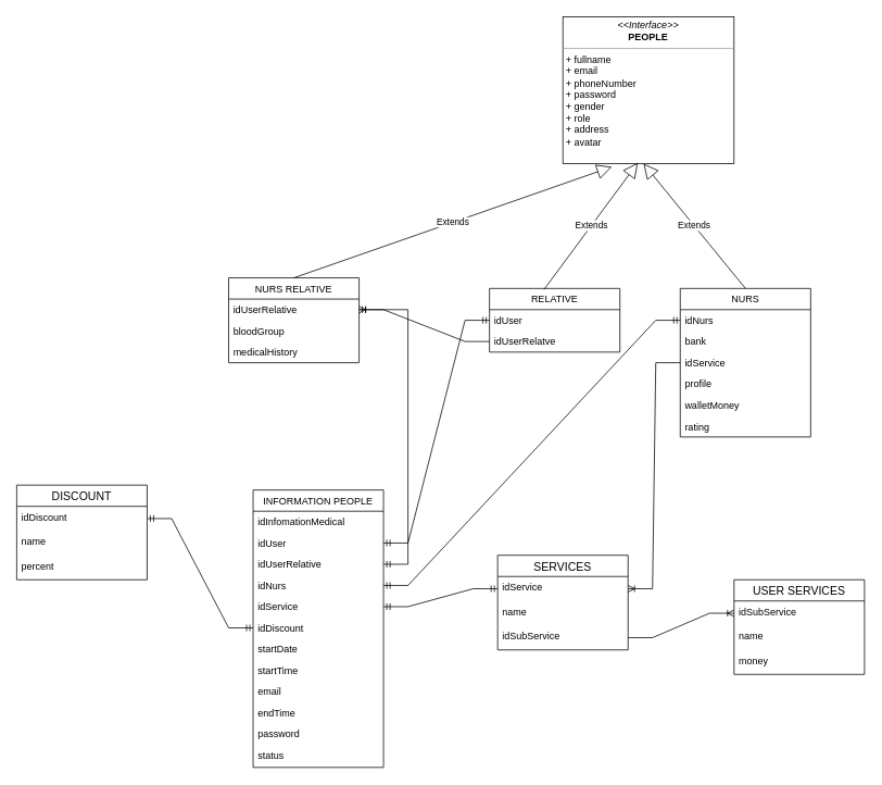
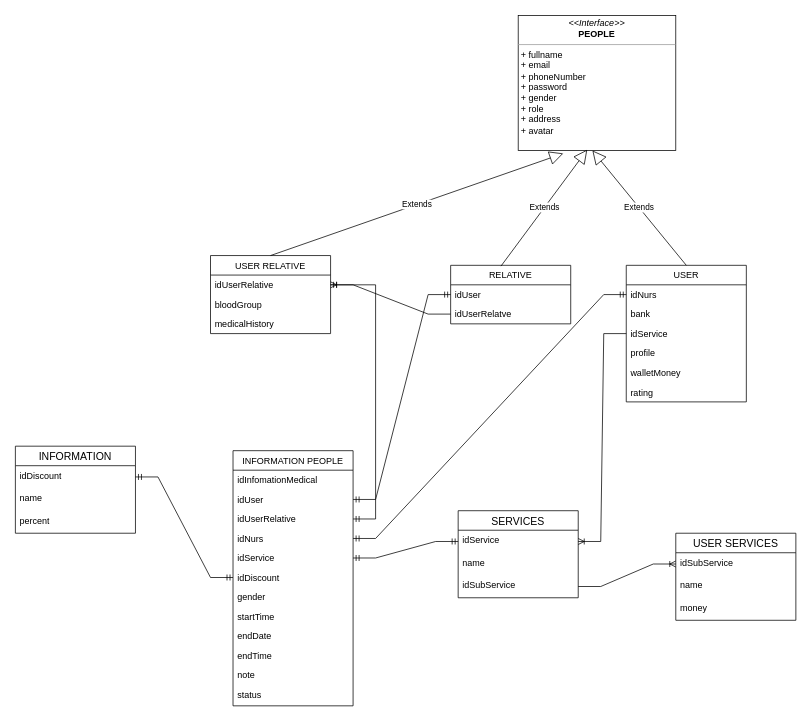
- <mxCell id="19" value="NURS RELATIVE" style="swimlane;fontStyle=0;align=center;verticalAlign=top;childLayout=stackLayout;horizontal=1;startSize=26;horizontalStack=0;resizeParent=1;resizeLast=0;collapsible=1;marginBottom=0;rounded=0;shadow=0;strokeWidth=1;" parent="1" vertex="1"><mxGeometry x="280" y="340" width="160" height="104" as="geometry"><mxRectangle x="130" y="380" width="160" height="26" as="alternateBounds" /></mxGeometry></mxCell>
+ <mxCell id="19" value="USER RELATIVE" style="swimlane;fontStyle=0;align=center;verticalAlign=top;childLayout=stackLayout;horizontal=1;startSize=26;horizontalStack=0;resizeParent=1;resizeLast=0;collapsible=1;marginBottom=0;rounded=0;shadow=0;strokeWidth=1;" parent="1" vertex="1"><mxGeometry x="280" y="340" width="160" height="104" as="geometry"><mxRectangle x="130" y="380" width="160" height="26" as="alternateBounds" /></mxGeometry></mxCell>
- <mxCell id="5" value="NURS" style="swimlane;fontStyle=0;align=center;verticalAlign=top;childLayout=stackLayout;horizontal=1;startSize=26;horizontalStack=0;resizeParent=1;resizeLast=0;collapsible=1;marginBottom=0;rounded=0;shadow=0;strokeWidth=1;" parent="1" vertex="1"><mxGeometry x="834" y="353" width="160" height="182" as="geometry"><mxRectangle x="414" y="360" width="170" height="26" as="alternateBounds" /></mxGeometry></mxCell>
+ <mxCell id="5" value="USER" style="swimlane;fontStyle=0;align=center;verticalAlign=top;childLayout=stackLayout;horizontal=1;startSize=26;horizontalStack=0;resizeParent=1;resizeLast=0;collapsible=1;marginBottom=0;rounded=0;shadow=0;strokeWidth=1;" parent="1" vertex="1"><mxGeometry x="834" y="353" width="160" height="182" as="geometry"><mxRectangle x="414" y="360" width="170" height="26" as="alternateBounds" /></mxGeometry></mxCell>
- <mxCell id="35" value="DISCOUNT" style="swimlane;fontStyle=0;childLayout=stackLayout;horizontal=1;startSize=26;horizontalStack=0;resizeParent=1;resizeParentMax=0;resizeLast=0;collapsible=1;marginBottom=0;align=center;fontSize=14;" vertex="1" parent="1"><mxGeometry x="20" y="594" width="160" height="116" as="geometry" /></mxCell>
+ <mxCell id="35" value="INFORMATION" style="swimlane;fontStyle=0;childLayout=stackLayout;horizontal=1;startSize=26;horizontalStack=0;resizeParent=1;resizeParentMax=0;resizeLast=0;collapsible=1;marginBottom=0;align=center;fontSize=14;" vertex="1" parent="1"><mxGeometry x="20" y="594" width="160" height="116" as="geometry" /></mxCell>
- <mxCell id="46" value="startDate" style="text;align=left;verticalAlign=top;spacingLeft=4;spacingRight=4;overflow=hidden;rotatable=0;points=[[0,0.5],[1,0.5]];portConstraint=eastwest;" vertex="1" parent="39"><mxGeometry y="182" width="160" height="26" as="geometry" /></mxCell>
+ <mxCell id="46" value="gender" style="text;align=left;verticalAlign=top;spacingLeft=4;spacingRight=4;overflow=hidden;rotatable=0;points=[[0,0.5],[1,0.5]];portConstraint=eastwest;" vertex="1" parent="39"><mxGeometry y="182" width="160" height="26" as="geometry" /></mxCell>
- <mxCell id="48" value="email" style="text;align=left;verticalAlign=top;spacingLeft=4;spacingRight=4;overflow=hidden;rotatable=0;points=[[0,0.5],[1,0.5]];portConstraint=eastwest;" vertex="1" parent="39"><mxGeometry y="234" width="160" height="26" as="geometry" /></mxCell>
+ <mxCell id="48" value="endDate" style="text;align=left;verticalAlign=top;spacingLeft=4;spacingRight=4;overflow=hidden;rotatable=0;points=[[0,0.5],[1,0.5]];portConstraint=eastwest;" vertex="1" parent="39"><mxGeometry y="234" width="160" height="26" as="geometry" /></mxCell>
- <mxCell id="50" value="password" style="text;align=left;verticalAlign=top;spacingLeft=4;spacingRight=4;overflow=hidden;rotatable=0;points=[[0,0.5],[1,0.5]];portConstraint=eastwest;" vertex="1" parent="39"><mxGeometry y="286" width="160" height="26" as="geometry" /></mxCell>
+ <mxCell id="50" value="note" style="text;align=left;verticalAlign=top;spacingLeft=4;spacingRight=4;overflow=hidden;rotatable=0;points=[[0,0.5],[1,0.5]];portConstraint=eastwest;" vertex="1" parent="39"><mxGeometry y="286" width="160" height="26" as="geometry" /></mxCell>
